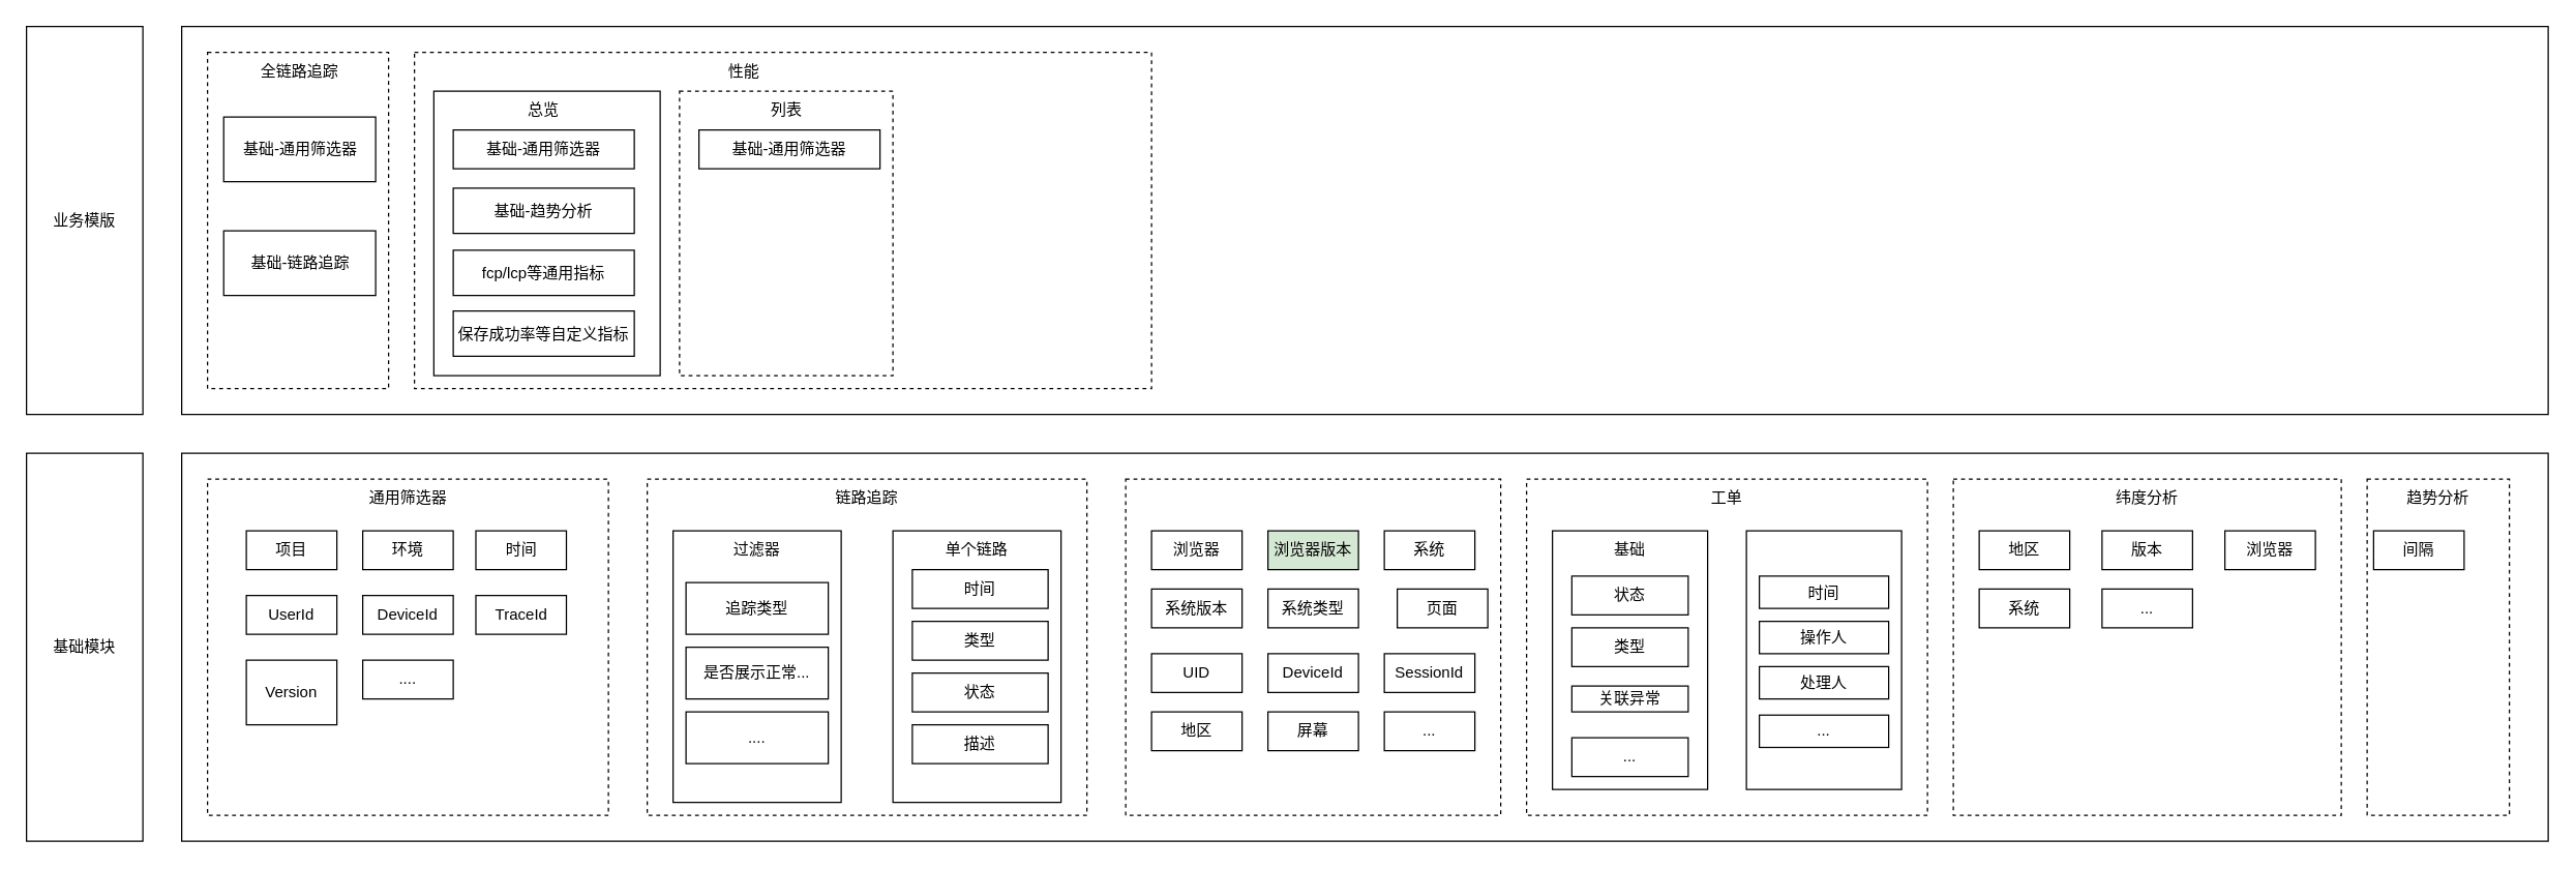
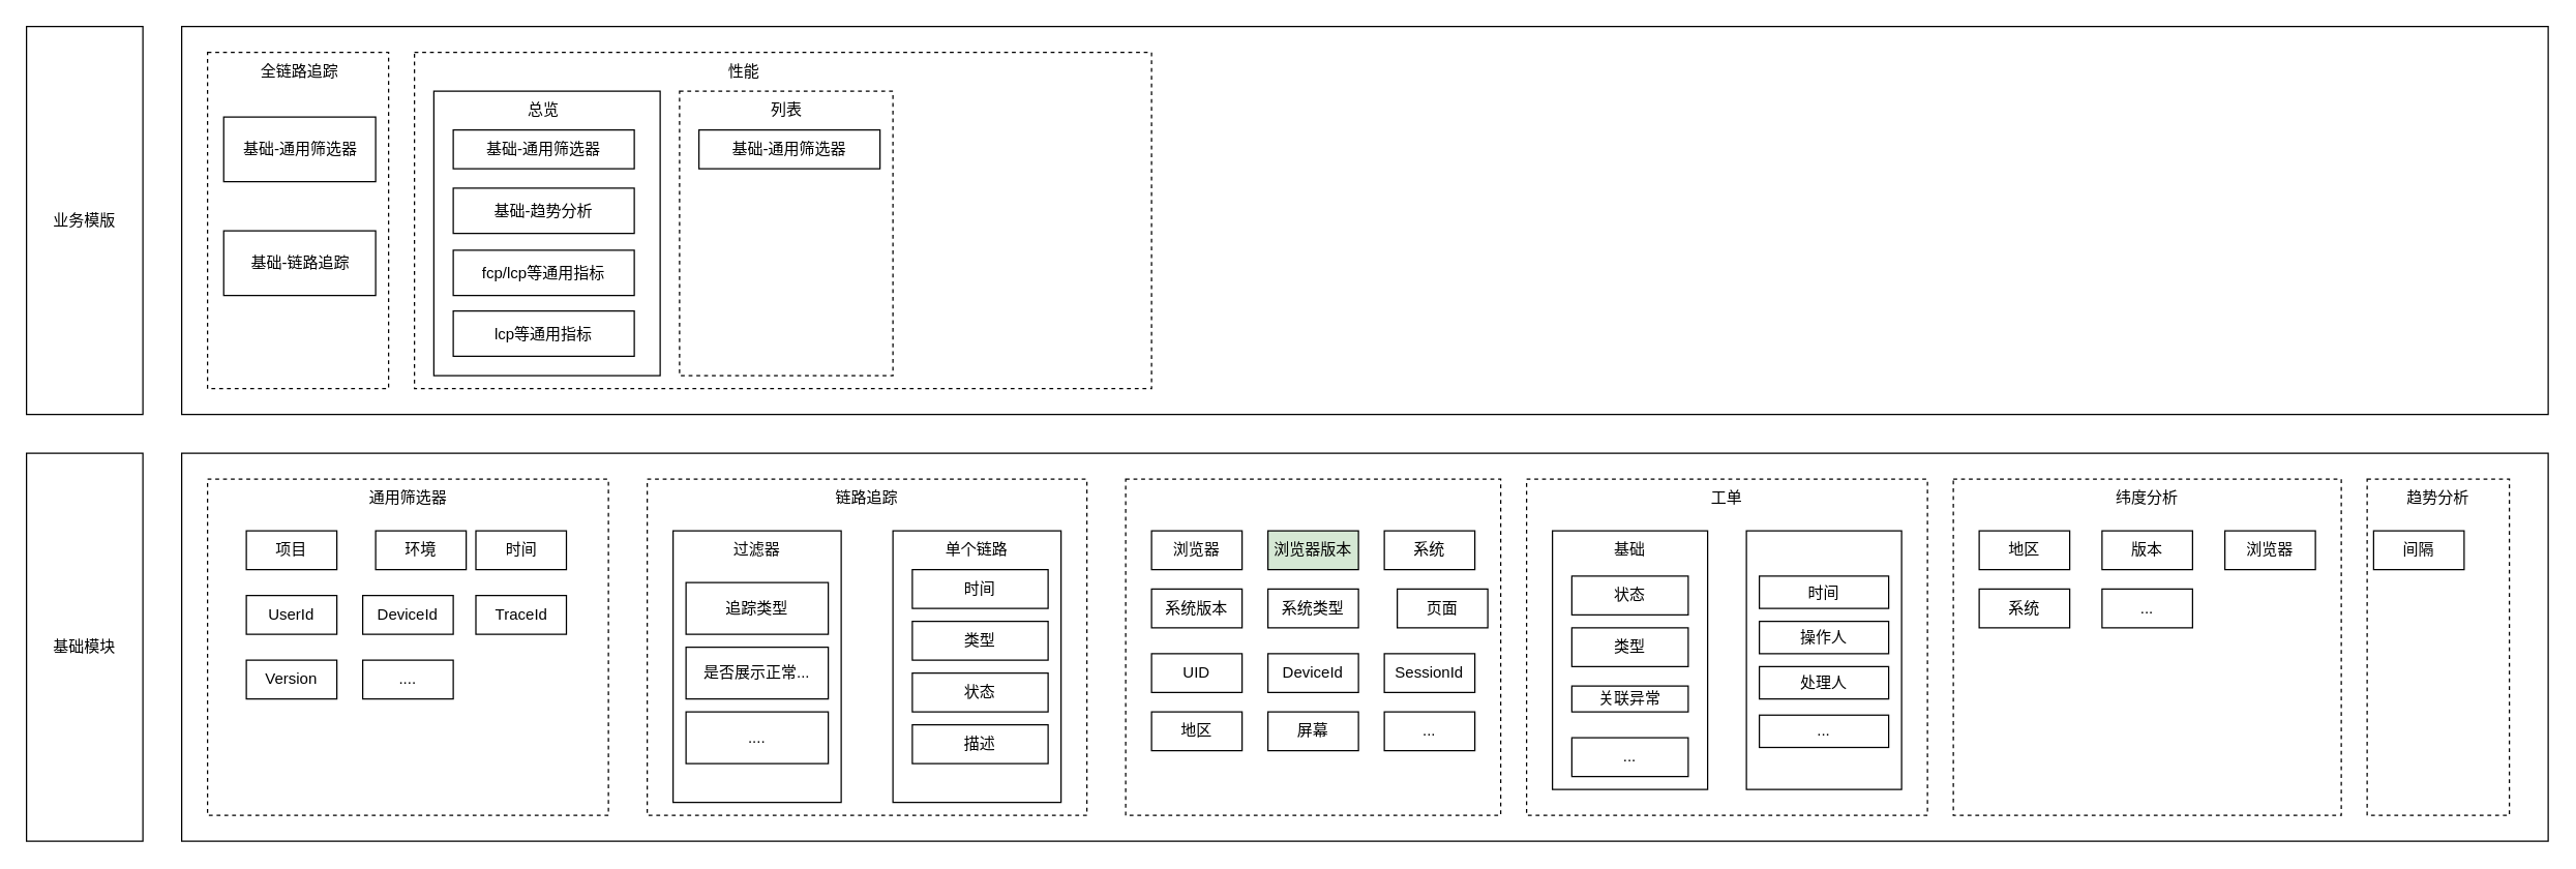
- <mxCell id="79" value="保存成功率等自定义指标" style="rounded=0;whiteSpace=wrap;html=1;" vertex="1" parent="71"><mxGeometry x="30" y="200" width="140" height="35" as="geometry" /></mxCell>
+ <mxCell id="79" value="lcp等通用指标" style="rounded=0;whiteSpace=wrap;html=1;" vertex="1" parent="71"><mxGeometry x="30" y="200" width="140" height="35" as="geometry" /></mxCell>
- <mxCell id="7" value="环境" style="rounded=0;whiteSpace=wrap;html=1;" vertex="1" parent="1"><mxGeometry x="280" y="410" width="70" height="30" as="geometry" /></mxCell>
+ <mxCell id="7" value="环境" style="rounded=0;whiteSpace=wrap;html=1;" vertex="1" parent="1"><mxGeometry x="290" y="410" width="70" height="30" as="geometry" /></mxCell>
- <mxCell id="12" value="Version" style="rounded=0;whiteSpace=wrap;html=1;" vertex="1" parent="1"><mxGeometry x="190" y="510" width="70" height="50" as="geometry" /></mxCell>
+ <mxCell id="12" value="Version" style="rounded=0;whiteSpace=wrap;html=1;" vertex="1" parent="1"><mxGeometry x="190" y="510" width="70" height="30" as="geometry" /></mxCell>
